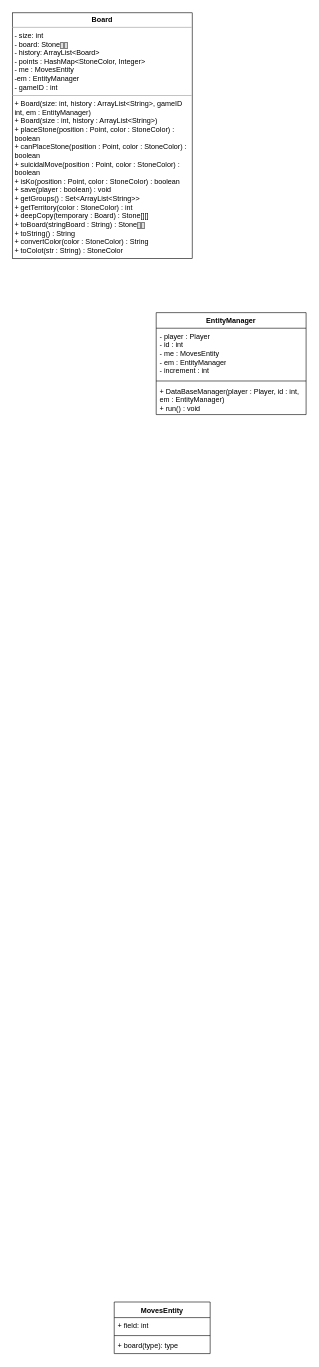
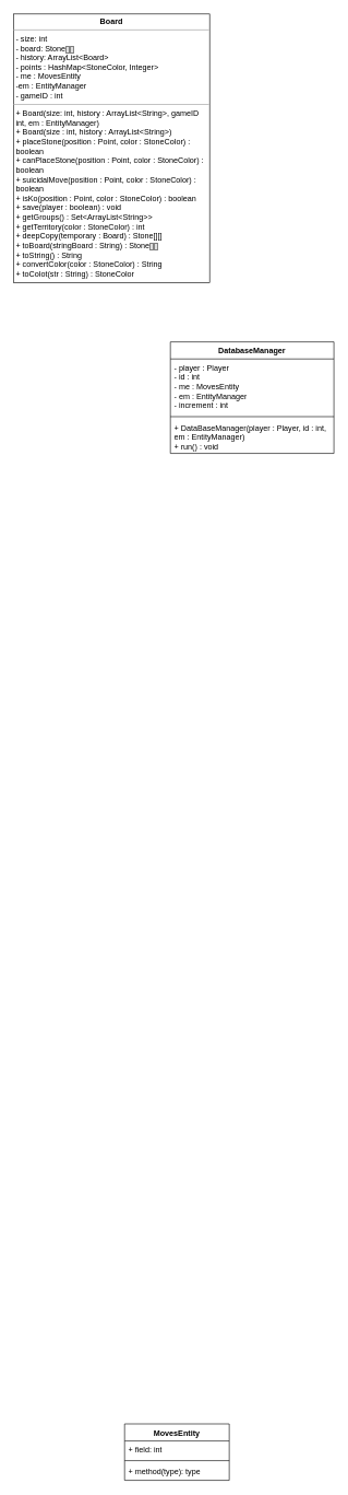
- <mxCell id="7" value="EntityManager" style="swimlane;fontStyle=1;align=center;verticalAlign=top;childLayout=stackLayout;horizontal=1;startSize=26;horizontalStack=0;resizeParent=1;resizeParentMax=0;resizeLast=0;collapsible=1;marginBottom=0;whiteSpace=wrap;html=1;" vertex="1" parent="1"><mxGeometry x="260" y="520" width="250" height="170" as="geometry" /></mxCell>
+ <mxCell id="7" value="DatabaseManager" style="swimlane;fontStyle=1;align=center;verticalAlign=top;childLayout=stackLayout;horizontal=1;startSize=26;horizontalStack=0;resizeParent=1;resizeParentMax=0;resizeLast=0;collapsible=1;marginBottom=0;whiteSpace=wrap;html=1;" vertex="1" parent="1"><mxGeometry x="260" y="520" width="250" height="170" as="geometry" /></mxCell>
- <mxCell id="6" value="+ board(type): type" style="text;strokeColor=none;fillColor=none;align=left;verticalAlign=top;spacingLeft=4;spacingRight=4;overflow=hidden;rotatable=0;points=[[0,0.5],[1,0.5]];portConstraint=eastwest;whiteSpace=wrap;html=1;" vertex="1" parent="3"><mxGeometry y="60" width="160" height="26" as="geometry" /></mxCell>
+ <mxCell id="6" value="+ method(type): type" style="text;strokeColor=none;fillColor=none;align=left;verticalAlign=top;spacingLeft=4;spacingRight=4;overflow=hidden;rotatable=0;points=[[0,0.5],[1,0.5]];portConstraint=eastwest;whiteSpace=wrap;html=1;" vertex="1" parent="3"><mxGeometry y="60" width="160" height="26" as="geometry" /></mxCell>
